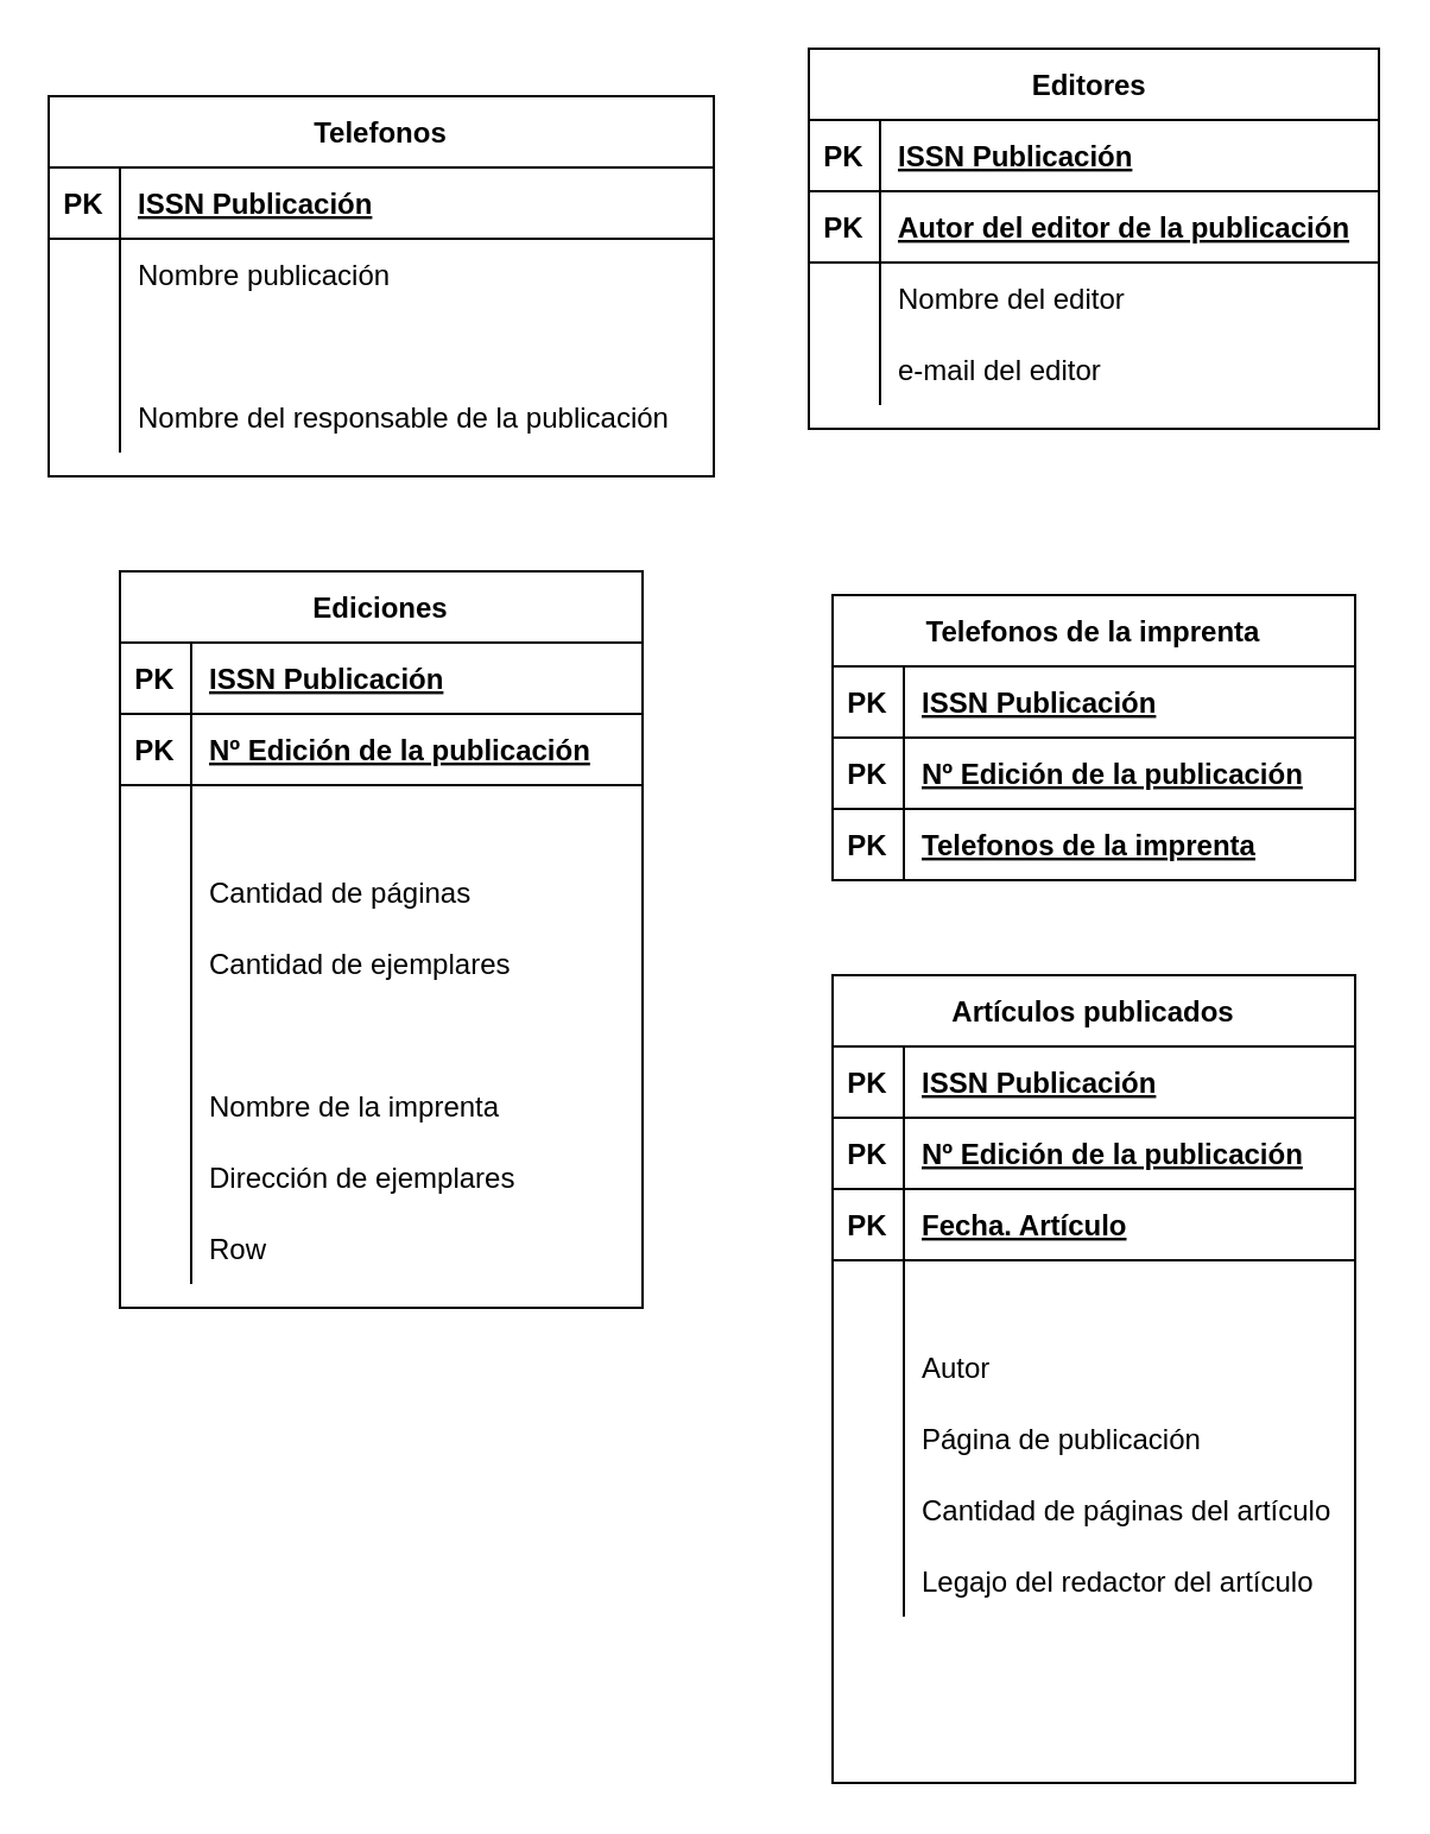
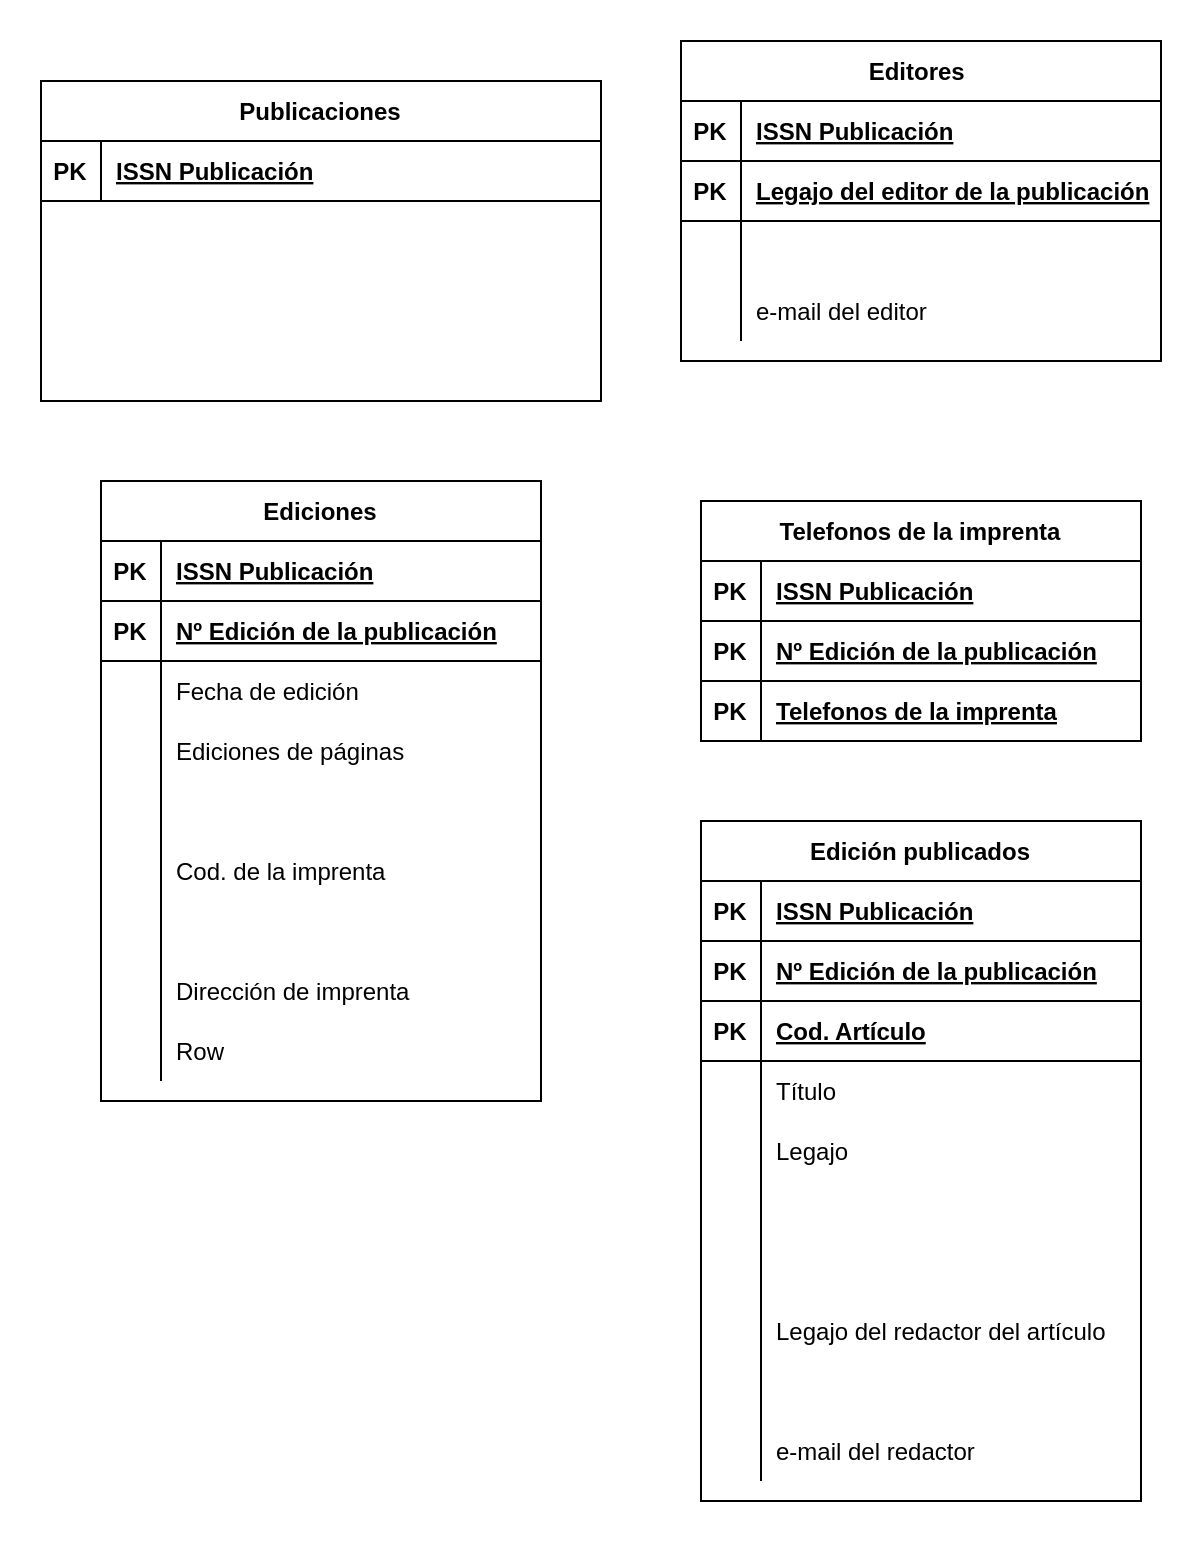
- <mxCell id="15" value="Telefonos" style="shape=table;startSize=30;container=1;collapsible=1;childLayout=tableLayout;fixedRows=1;rowLines=0;fontStyle=1;align=center;resizeLast=1;" vertex="1" parent="1"><mxGeometry x="20" y="40" width="280" height="160" as="geometry" /></mxCell>
+ <mxCell id="15" value="Publicaciones" style="shape=table;startSize=30;container=1;collapsible=1;childLayout=tableLayout;fixedRows=1;rowLines=0;fontStyle=1;align=center;resizeLast=1;" vertex="1" parent="1"><mxGeometry x="20" y="40" width="280" height="160" as="geometry" /></mxCell>
- <mxCell id="8" value="Autor del editor de la publicación" style="shape=partialRectangle;connectable=0;fillColor=none;top=0;left=0;bottom=0;right=0;align=left;spacingLeft=6;fontStyle=5;overflow=hidden;" vertex="1" parent="6"><mxGeometry x="30" width="210" height="30" as="geometry" /></mxCell>
+ <mxCell id="8" value="Legajo del editor de la publicación" style="shape=partialRectangle;connectable=0;fillColor=none;top=0;left=0;bottom=0;right=0;align=left;spacingLeft=6;fontStyle=5;overflow=hidden;" vertex="1" parent="6"><mxGeometry x="30" width="210" height="30" as="geometry" /></mxCell>
- <mxCell id="21" value="Nombre publicación" style="shape=partialRectangle;connectable=0;fillColor=none;top=0;left=0;bottom=0;right=0;align=left;spacingLeft=6;overflow=hidden;" vertex="1" parent="19"><mxGeometry x="30" width="250" height="30" as="geometry" /></mxCell>
- <mxCell id="11" value="Nombre del editor" style="shape=partialRectangle;connectable=0;fillColor=none;top=0;left=0;bottom=0;right=0;align=left;spacingLeft=6;overflow=hidden;" vertex="1" parent="9"><mxGeometry x="30" width="210" height="30" as="geometry" /></mxCell>
- <mxCell id="26" value="Nombre del responsable de la publicación" style="shape=partialRectangle;connectable=0;fillColor=none;top=0;left=0;bottom=0;right=0;align=left;spacingLeft=6;overflow=hidden;" vertex="1" parent="24"><mxGeometry x="30" width="250" height="30" as="geometry" /></mxCell>
+ <mxCell id="36" value="Fecha de edición" style="shape=partialRectangle;connectable=0;fillColor=none;top=0;left=0;bottom=0;right=0;align=left;spacingLeft=6;overflow=hidden;" vertex="1" parent="34"><mxGeometry x="30" width="190" height="30" as="geometry" /></mxCell>
- <mxCell id="39" value="Cantidad de páginas" style="shape=partialRectangle;connectable=0;fillColor=none;top=0;left=0;bottom=0;right=0;align=left;spacingLeft=6;overflow=hidden;" vertex="1" parent="37"><mxGeometry x="30" width="190" height="30" as="geometry" /></mxCell>
+ <mxCell id="39" value="Ediciones de páginas" style="shape=partialRectangle;connectable=0;fillColor=none;top=0;left=0;bottom=0;right=0;align=left;spacingLeft=6;overflow=hidden;" vertex="1" parent="37"><mxGeometry x="30" width="190" height="30" as="geometry" /></mxCell>
- <mxCell id="42" value="Cantidad de ejemplares" style="shape=partialRectangle;connectable=0;fillColor=none;top=0;left=0;bottom=0;right=0;align=left;spacingLeft=6;overflow=hidden;" vertex="1" parent="40"><mxGeometry x="30" width="190" height="30" as="geometry" /></mxCell>
- <mxCell id="65" value="Artículos publicados" style="shape=table;startSize=30;container=1;collapsible=1;childLayout=tableLayout;fixedRows=1;rowLines=0;fontStyle=1;align=center;resizeLast=1;" vertex="1" parent="1"><mxGeometry x="350" y="410" width="220" height="340" as="geometry" /></mxCell>
+ <mxCell id="65" value="Edición publicados" style="shape=table;startSize=30;container=1;collapsible=1;childLayout=tableLayout;fixedRows=1;rowLines=0;fontStyle=1;align=center;resizeLast=1;" vertex="1" parent="1"><mxGeometry x="350" y="410" width="220" height="340" as="geometry" /></mxCell>
+ <mxCell id="45" value="Cod. de la imprenta" style="shape=partialRectangle;connectable=0;fillColor=none;top=0;left=0;bottom=0;right=0;align=left;spacingLeft=6;overflow=hidden;" vertex="1" parent="43"><mxGeometry x="30" width="190" height="30" as="geometry" /></mxCell>
- <mxCell id="48" value="Nombre de la imprenta" style="shape=partialRectangle;connectable=0;fillColor=none;top=0;left=0;bottom=0;right=0;align=left;spacingLeft=6;overflow=hidden;" vertex="1" parent="46"><mxGeometry x="30" width="190" height="30" as="geometry" /></mxCell>
- <mxCell id="51" value="Dirección de ejemplares" style="shape=partialRectangle;connectable=0;fillColor=none;top=0;left=0;bottom=0;right=0;align=left;spacingLeft=6;overflow=hidden;" vertex="1" parent="49"><mxGeometry x="30" width="190" height="30" as="geometry" /></mxCell>
+ <mxCell id="51" value="Dirección de imprenta" style="shape=partialRectangle;connectable=0;fillColor=none;top=0;left=0;bottom=0;right=0;align=left;spacingLeft=6;overflow=hidden;" vertex="1" parent="49"><mxGeometry x="30" width="190" height="30" as="geometry" /></mxCell>
- <mxCell id="74" value="Fecha. Artículo" style="shape=partialRectangle;connectable=0;fillColor=none;top=0;left=0;bottom=0;right=0;align=left;spacingLeft=6;fontStyle=5;overflow=hidden;" vertex="1" parent="72"><mxGeometry x="30" width="190" height="30" as="geometry" /></mxCell>
+ <mxCell id="74" value="Cod. Artículo" style="shape=partialRectangle;connectable=0;fillColor=none;top=0;left=0;bottom=0;right=0;align=left;spacingLeft=6;fontStyle=5;overflow=hidden;" vertex="1" parent="72"><mxGeometry x="30" width="190" height="30" as="geometry" /></mxCell>
+ <mxCell id="77" value="Título" style="shape=partialRectangle;connectable=0;fillColor=none;top=0;left=0;bottom=0;right=0;align=left;spacingLeft=6;overflow=hidden;" vertex="1" parent="75"><mxGeometry x="30" width="190" height="30" as="geometry" /></mxCell>
- <mxCell id="80" value="Autor" style="shape=partialRectangle;connectable=0;fillColor=none;top=0;left=0;bottom=0;right=0;align=left;spacingLeft=6;overflow=hidden;" vertex="1" parent="78"><mxGeometry x="30" width="190" height="30" as="geometry" /></mxCell>
+ <mxCell id="80" value="Legajo" style="shape=partialRectangle;connectable=0;fillColor=none;top=0;left=0;bottom=0;right=0;align=left;spacingLeft=6;overflow=hidden;" vertex="1" parent="78"><mxGeometry x="30" width="190" height="30" as="geometry" /></mxCell>
- <mxCell id="83" value="Página de publicación" style="shape=partialRectangle;connectable=0;fillColor=none;top=0;left=0;bottom=0;right=0;align=left;spacingLeft=6;overflow=hidden;" vertex="1" parent="81"><mxGeometry x="30" width="190" height="30" as="geometry" /></mxCell>
- <mxCell id="86" value="Cantidad de páginas del artículo" style="shape=partialRectangle;connectable=0;fillColor=none;top=0;left=0;bottom=0;right=0;align=left;spacingLeft=6;overflow=hidden;" vertex="1" parent="84"><mxGeometry x="30" width="190" height="30" as="geometry" /></mxCell>
+ <mxCell id="94" value="e-mail del redactor" style="shape=partialRectangle;connectable=0;fillColor=none;top=0;left=0;bottom=0;right=0;align=left;spacingLeft=6;overflow=hidden;" vertex="1" parent="92"><mxGeometry x="30" width="190" height="30" as="geometry" /></mxCell>
